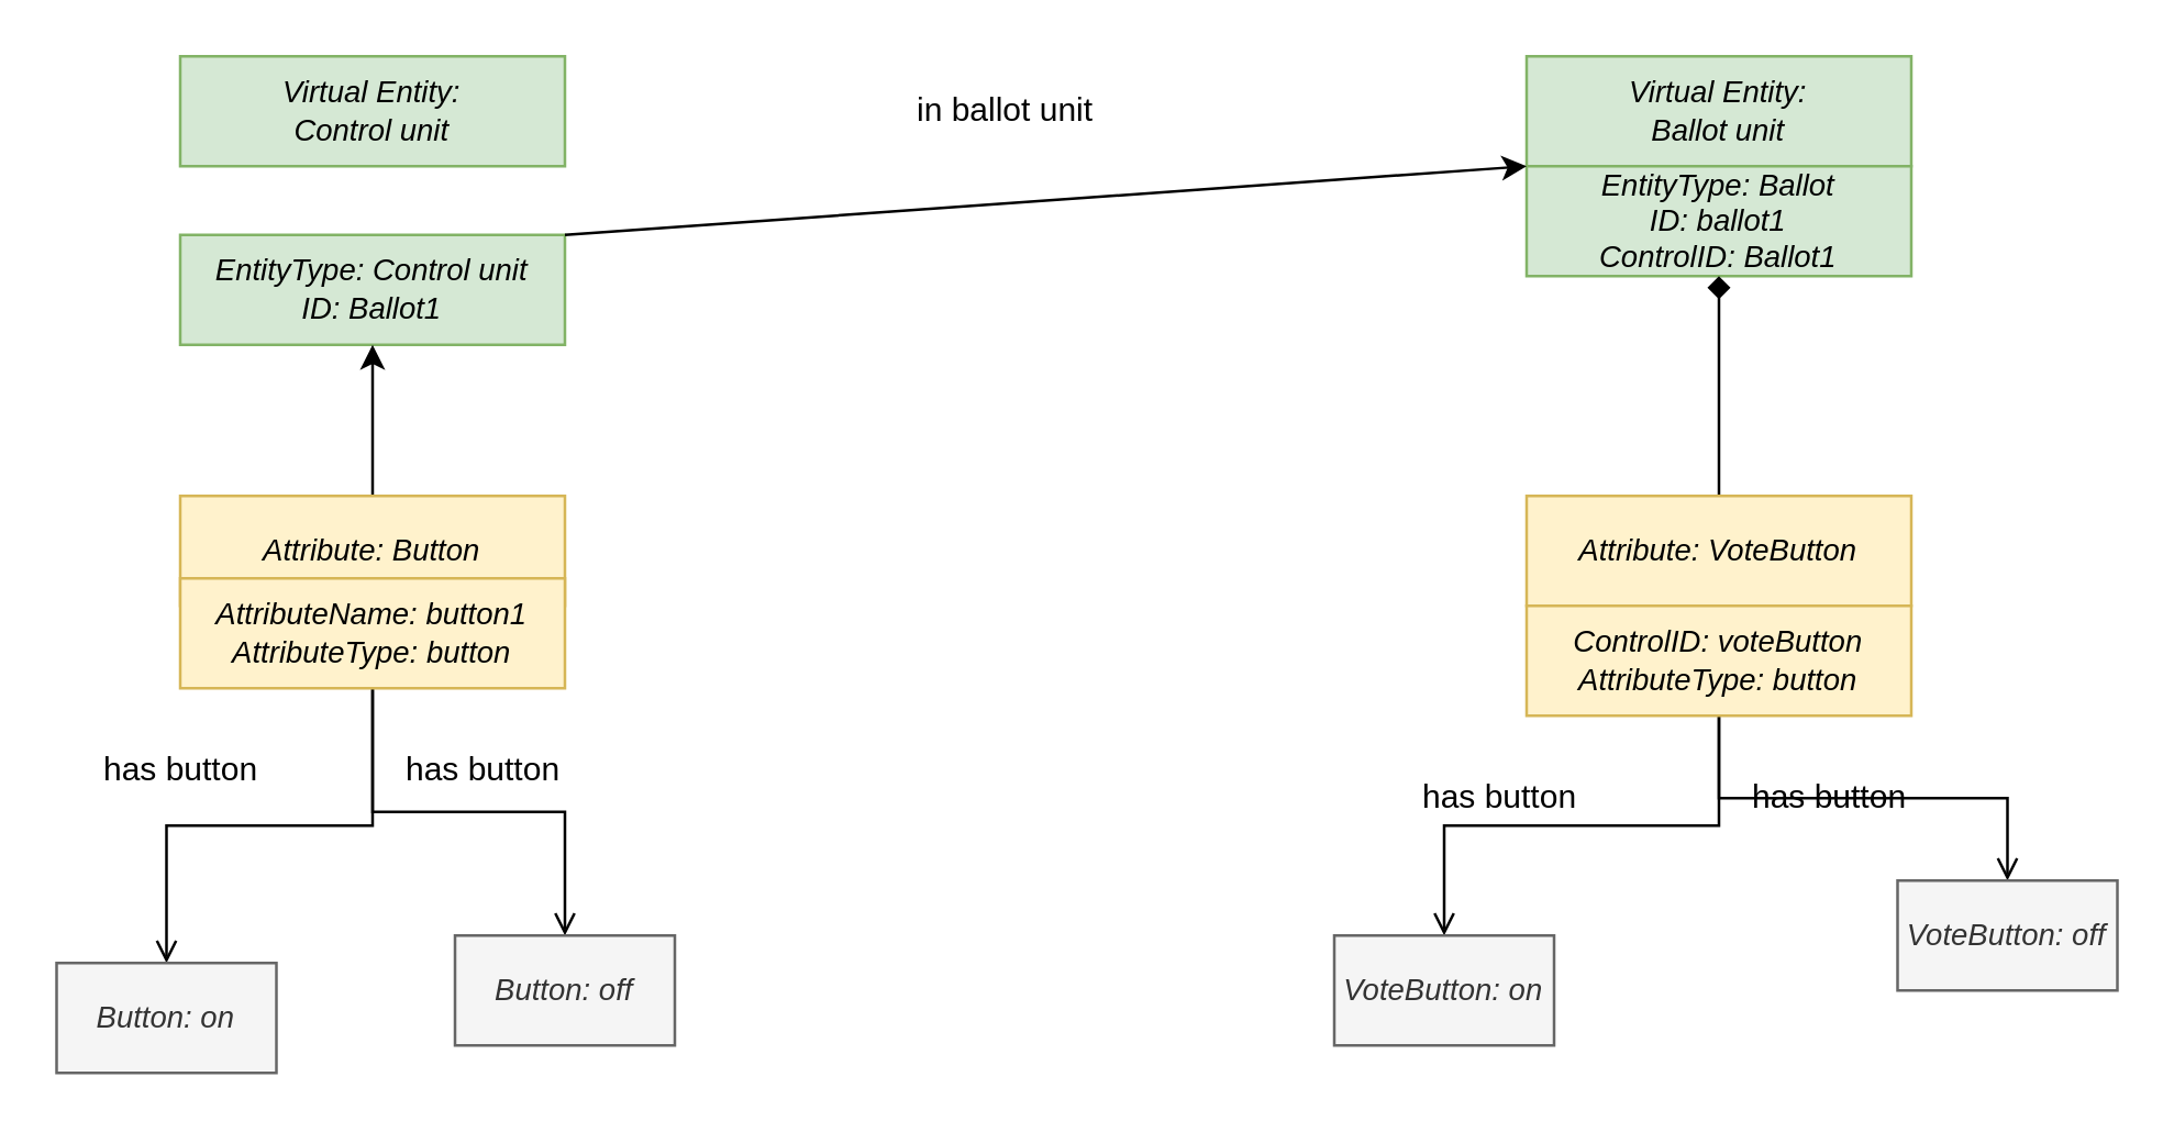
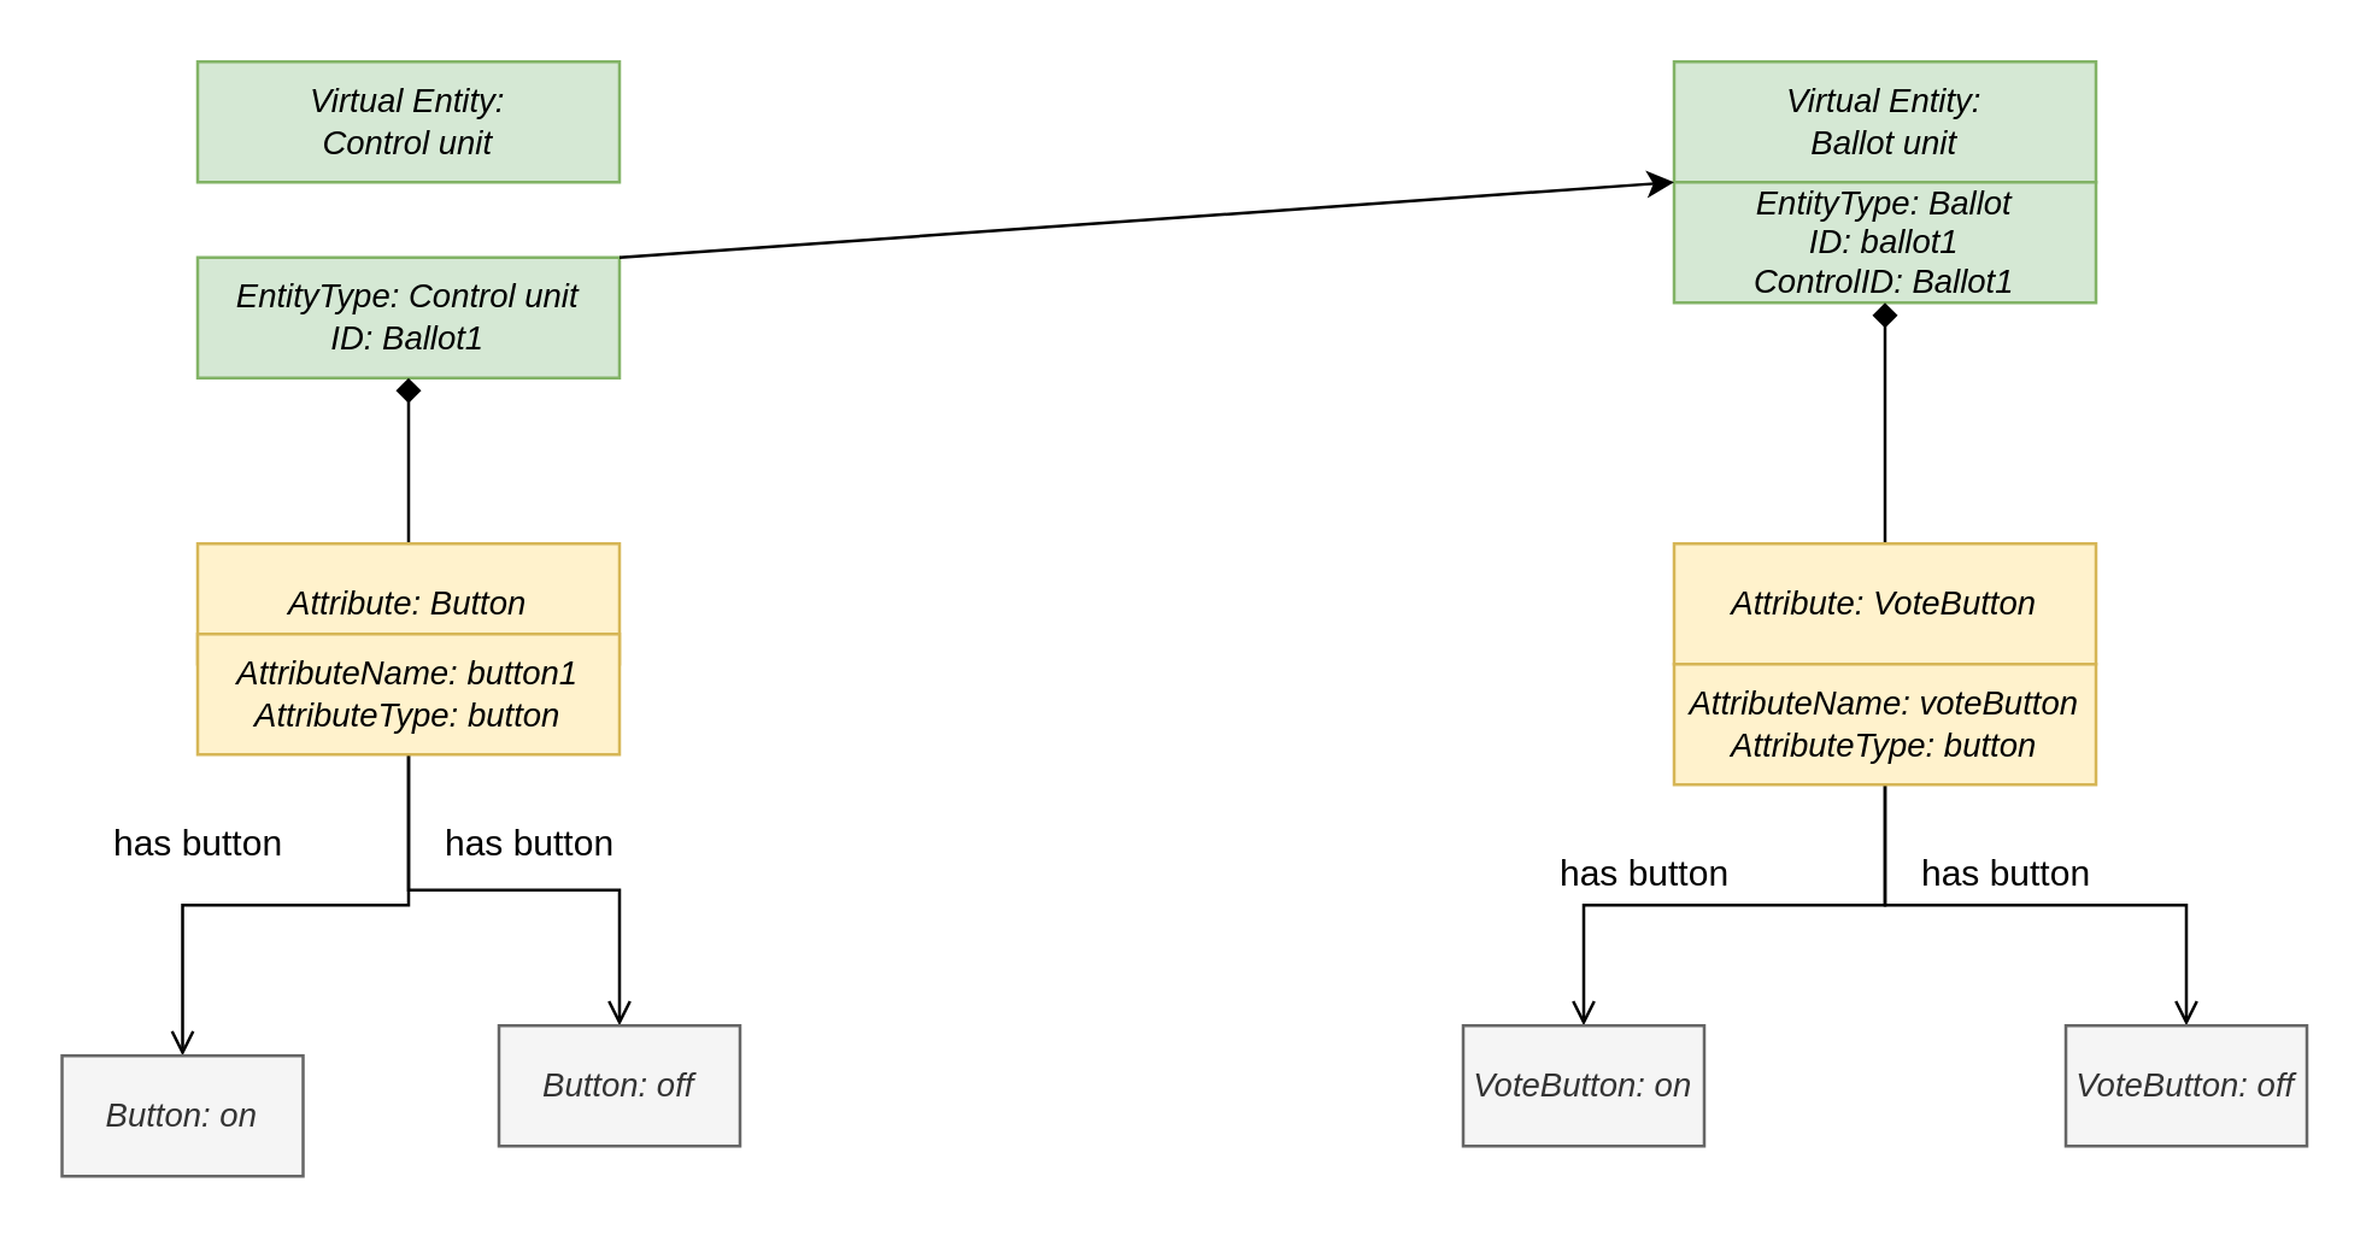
- <mxCell id="20" value="in ballot unit" style="text;html=1;resizable=0;autosize=1;align=center;verticalAlign=middle;points=[];fillColor=none;strokeColor=none;rounded=0;" vertex="1" parent="1"><mxGeometry x="325" y="30" width="80" height="20" as="geometry" /></mxCell>
- <mxCell id="6" style="edgeStyle=orthogonalEdgeStyle;rounded=0;orthogonalLoop=1;jettySize=auto;html=1;exitX=0.5;exitY=0;exitDx=0;exitDy=0;entryX=0.5;entryY=1;entryDx=0;entryDy=0;endArrow=classic;endFill=1;" parent="1" source="7" target="3" edge="1"><mxGeometry relative="1" as="geometry" /></mxCell>
+ <mxCell id="6" style="edgeStyle=orthogonalEdgeStyle;rounded=0;orthogonalLoop=1;jettySize=auto;html=1;exitX=0.5;exitY=0;exitDx=0;exitDy=0;entryX=0.5;entryY=1;entryDx=0;entryDy=0;endArrow=diamond;endFill=1;" parent="1" source="7" target="3" edge="1"><mxGeometry relative="1" as="geometry" /></mxCell>
- <mxCell id="15" value="ControlID: voteButton&lt;br style=&quot;font-size: 11px&quot;&gt;AttributeType: button" style="rounded=0;whiteSpace=wrap;html=1;fontStyle=2;fillColor=#fff2cc;strokeColor=#d6b656;fontSize=11;" parent="1" vertex="1"><mxGeometry x="555" y="220" width="140" height="40" as="geometry" /></mxCell>
+ <mxCell id="15" value="AttributeName: voteButton&lt;br style=&quot;font-size: 11px&quot;&gt;AttributeType: button" style="rounded=0;whiteSpace=wrap;html=1;fontStyle=2;fillColor=#fff2cc;strokeColor=#d6b656;fontSize=11;" parent="1" vertex="1"><mxGeometry x="555" y="220" width="140" height="40" as="geometry" /></mxCell>
- <mxCell id="19" value="VoteButton: off" style="rounded=0;whiteSpace=wrap;html=1;fontStyle=2;fillColor=#f5f5f5;strokeColor=#666666;fontColor=#333333;fontSize=11;" parent="1" vertex="1"><mxGeometry x="690" y="320" width="80" height="40" as="geometry" /></mxCell>
+ <mxCell id="19" value="VoteButton: off" style="rounded=0;whiteSpace=wrap;html=1;fontStyle=2;fillColor=#f5f5f5;strokeColor=#666666;fontColor=#333333;fontSize=11;" parent="1" vertex="1"><mxGeometry x="685" y="340" width="80" height="40" as="geometry" /></mxCell>
